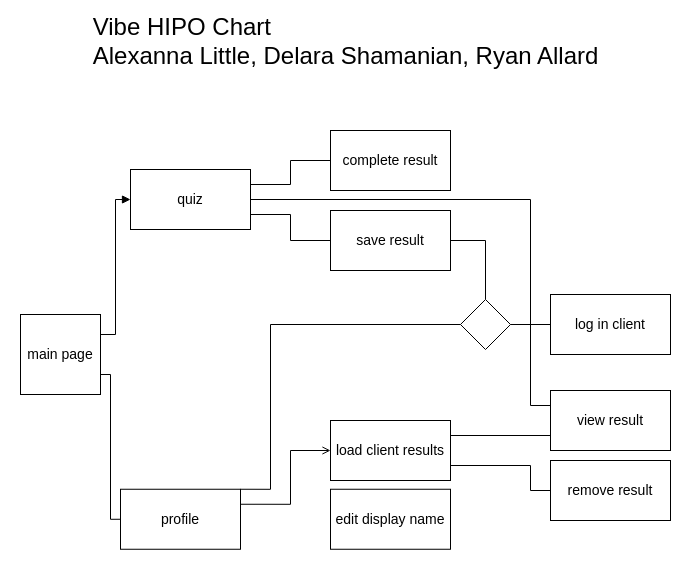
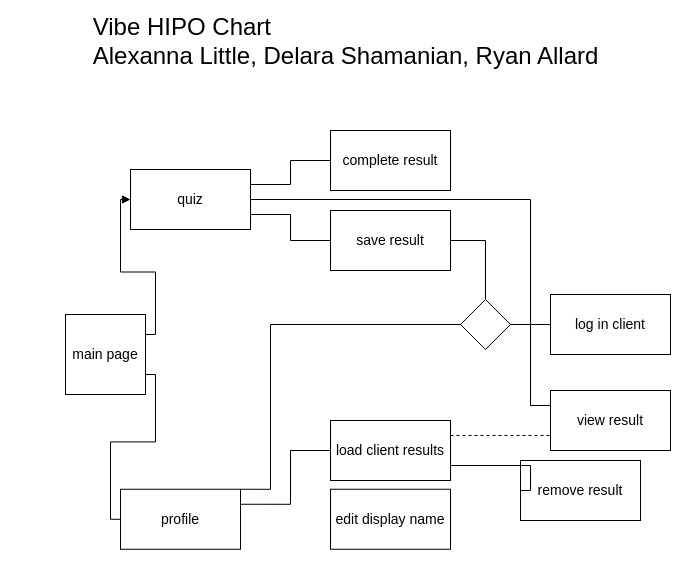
- <mxCell id="2" value="main page" style="whiteSpace=wrap;html=1;aspect=fixed;fontSize=14;strokeWidth=1;" parent="1" vertex="1"><mxGeometry x="20" y="314" width="80" height="80" as="geometry" /></mxCell>
+ <mxCell id="2" value="main page" style="whiteSpace=wrap;html=1;aspect=fixed;fontSize=14;strokeWidth=1;" parent="1" vertex="1"><mxGeometry x="65" y="314" width="80" height="80" as="geometry" /></mxCell>
- <mxCell id="21" value="" style="endArrow=none;html=1;rounded=0;exitX=1;exitY=0.25;exitDx=0;exitDy=0;entryX=0;entryY=0.75;entryDx=0;entryDy=0;edgeStyle=orthogonalEdgeStyle;fontSize=14;strokeWidth=1;" edge="1" parent="1" source="9" target="7"><mxGeometry width="50" height="50" relative="1" as="geometry"><mxPoint x="460" y="390" as="sourcePoint" /><mxPoint x="510" y="340" as="targetPoint" /></mxGeometry></mxCell>
+ <mxCell id="21" value="" style="endArrow=none;html=1;rounded=0;exitX=1;exitY=0.25;exitDx=0;exitDy=0;entryX=0;entryY=0.75;entryDx=0;entryDy=0;edgeStyle=orthogonalEdgeStyle;fontSize=14;strokeWidth=1;dashed=1;" edge="1" parent="1" source="9" target="7"><mxGeometry width="50" height="50" relative="1" as="geometry"><mxPoint x="460" y="390" as="sourcePoint" /><mxPoint x="510" y="340" as="targetPoint" /></mxGeometry></mxCell>
- <mxCell id="19" value="" style="endArrow=open;html=1;rounded=0;exitX=1;exitY=0.25;exitDx=0;exitDy=0;entryX=0;entryY=0.5;entryDx=0;entryDy=0;edgeStyle=orthogonalEdgeStyle;fontSize=14;strokeWidth=1;" edge="1" parent="1" source="4" target="9"><mxGeometry width="50" height="50" relative="1" as="geometry"><mxPoint x="460" y="390" as="sourcePoint" /><mxPoint x="510" y="340" as="targetPoint" /><Array as="points"><mxPoint x="290" y="504" /><mxPoint x="290" y="450" /></Array></mxGeometry></mxCell>
+ <mxCell id="19" value="" style="endArrow=none;html=1;rounded=0;exitX=1;exitY=0.25;exitDx=0;exitDy=0;entryX=0;entryY=0.5;entryDx=0;entryDy=0;edgeStyle=orthogonalEdgeStyle;fontSize=14;strokeWidth=1;" edge="1" parent="1" source="4" target="9"><mxGeometry width="50" height="50" relative="1" as="geometry"><mxPoint x="460" y="390" as="sourcePoint" /><mxPoint x="510" y="340" as="targetPoint" /><Array as="points"><mxPoint x="290" y="504" /><mxPoint x="290" y="450" /></Array></mxGeometry></mxCell>
- <mxCell id="13" value="remove result" style="rounded=0;whiteSpace=wrap;html=1;fontSize=14;strokeWidth=1;" parent="1" vertex="1"><mxGeometry x="550" y="460" width="120" height="60" as="geometry" /></mxCell>
+ <mxCell id="13" value="remove result" style="rounded=0;whiteSpace=wrap;html=1;fontSize=14;strokeWidth=1;" parent="1" vertex="1"><mxGeometry x="520" y="460" width="120" height="60" as="geometry" /></mxCell>
